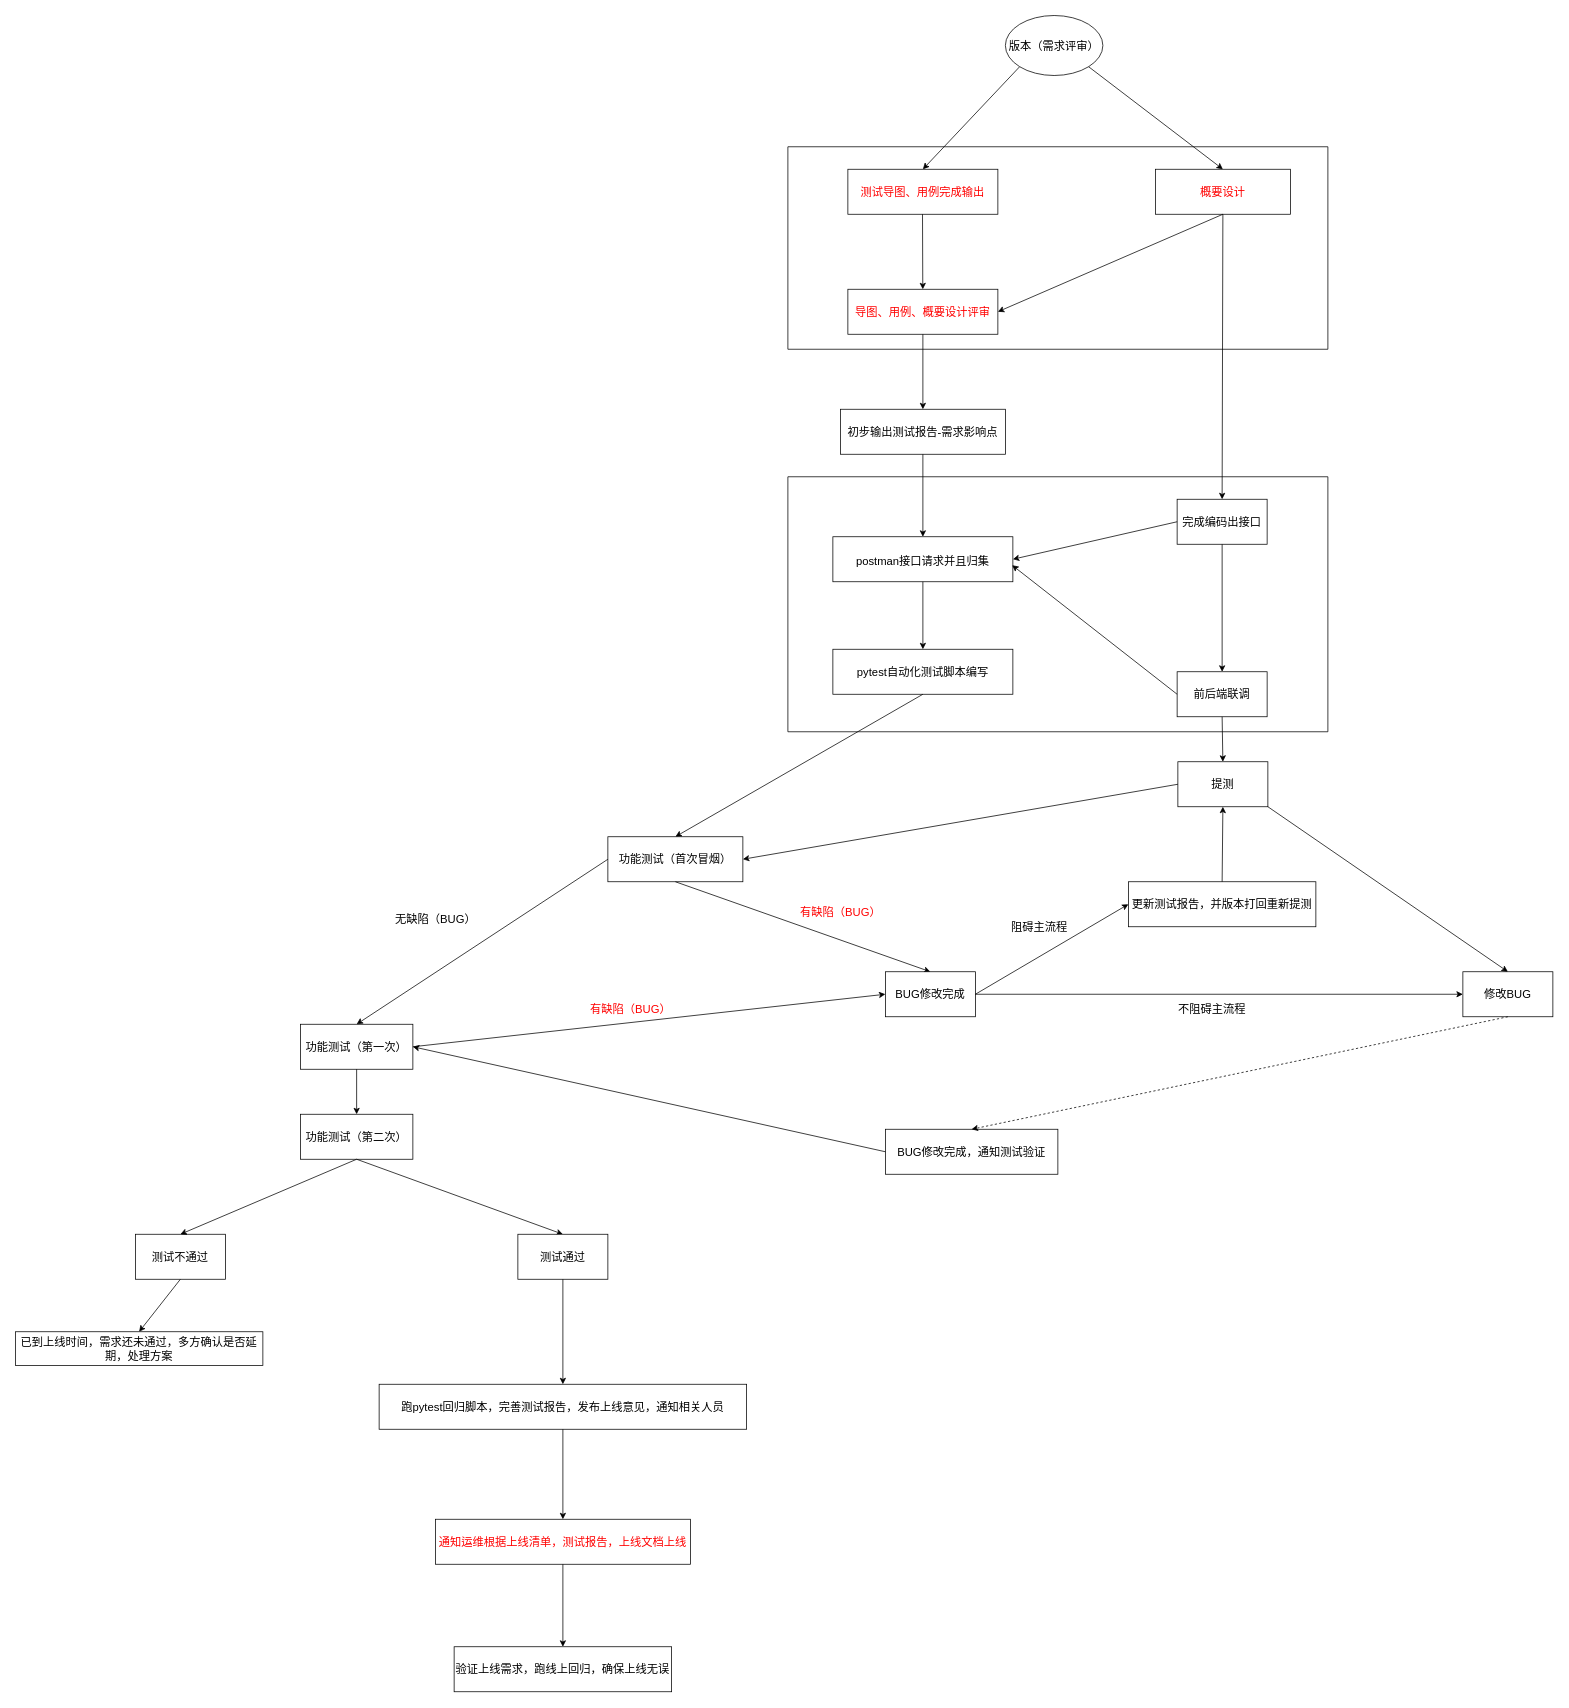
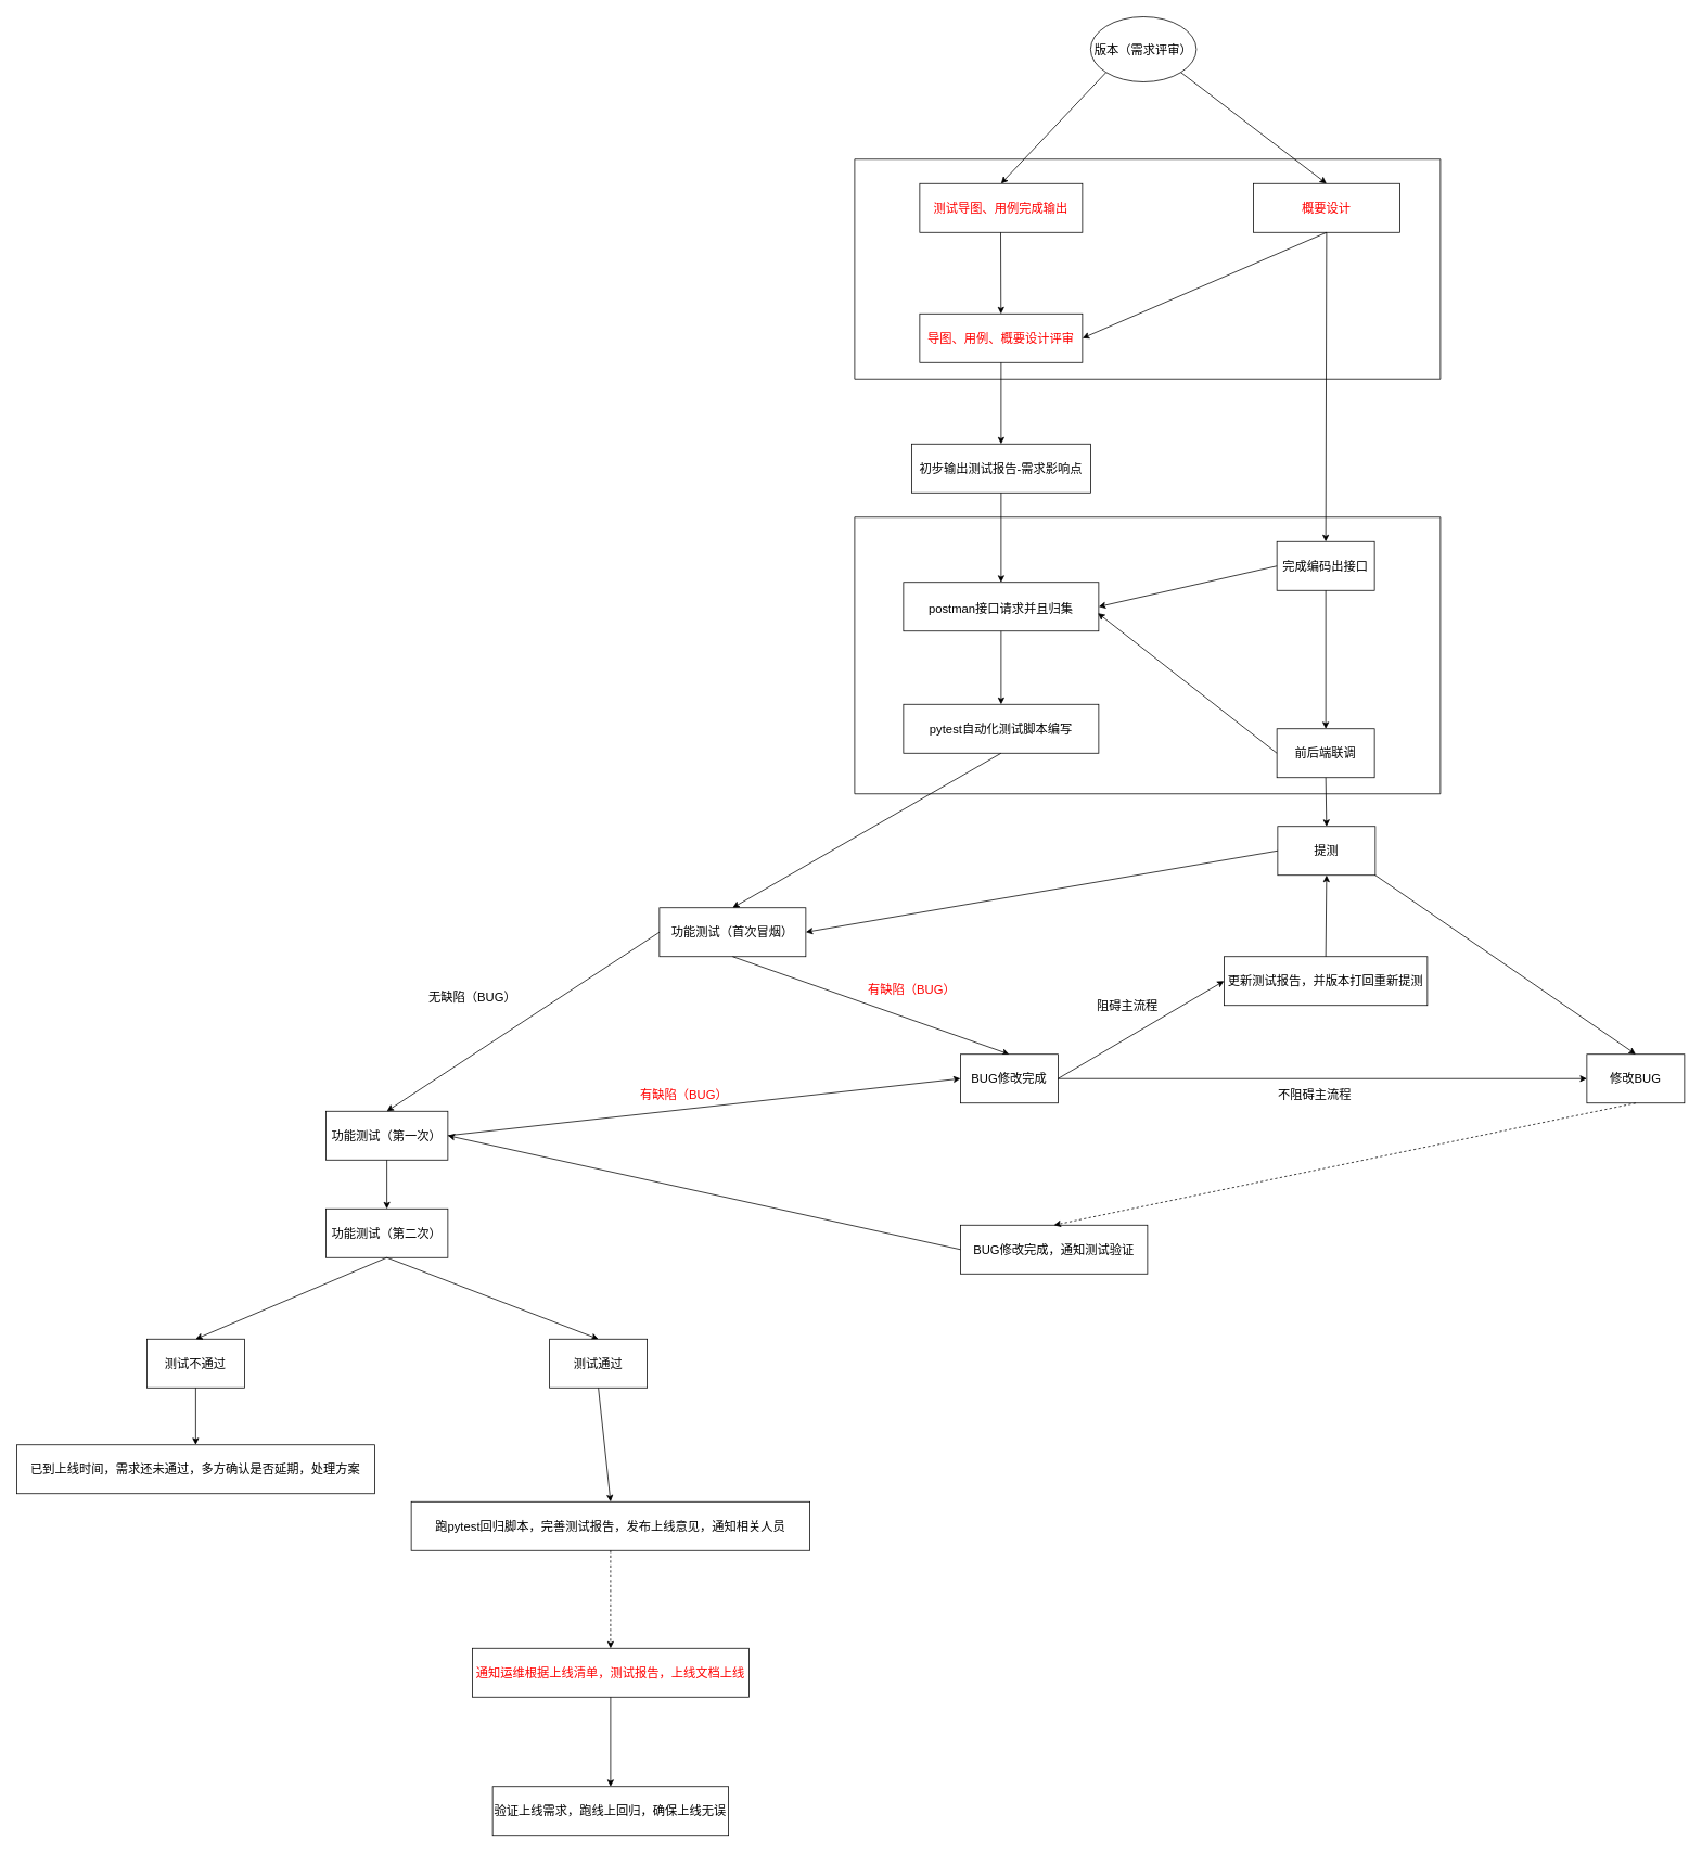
- <mxCell id="56" value="测试通过" style="rounded=0;whiteSpace=wrap;html=1;fontSize=15;fontColor=#000000;" vertex="1" parent="1"><mxGeometry x="690" y="1645" width="120" height="60" as="geometry" /></mxCell>
+ <mxCell id="56" value="测试通过" style="rounded=0;whiteSpace=wrap;html=1;fontSize=15;fontColor=#000000;" vertex="1" parent="1"><mxGeometry x="675" y="1645" width="120" height="60" as="geometry" /></mxCell>
- <mxCell id="59" value="已到上线时间，需求还未通过，多方确认是否延期，处理方案" style="rounded=0;whiteSpace=wrap;html=1;fontSize=15;fontColor=#000000;" vertex="1" parent="1"><mxGeometry x="20" y="1775" width="330" height="45" as="geometry" /></mxCell>
+ <mxCell id="59" value="已到上线时间，需求还未通过，多方确认是否延期，处理方案" style="rounded=0;whiteSpace=wrap;html=1;fontSize=15;fontColor=#000000;" vertex="1" parent="1"><mxGeometry x="20" y="1775" width="440" height="60" as="geometry" /></mxCell>
- <mxCell id="63" value="" style="endArrow=classic;html=1;fontSize=15;fontColor=#000000;exitX=0.5;exitY=1;exitDx=0;exitDy=0;entryX=0.5;entryY=0;entryDx=0;entryDy=0;" edge="1" parent="1" source="61" target="64"><mxGeometry width="50" height="50" relative="1" as="geometry"><mxPoint x="930" y="2045" as="sourcePoint" /><mxPoint x="940" y="2045" as="targetPoint" /></mxGeometry></mxCell>
+ <mxCell id="63" value="" style="endArrow=classic;html=1;fontSize=15;fontColor=#000000;exitX=0.5;exitY=1;exitDx=0;exitDy=0;entryX=0.5;entryY=0;entryDx=0;entryDy=0;dashed=1;" edge="1" parent="1" source="61" target="64"><mxGeometry width="50" height="50" relative="1" as="geometry"><mxPoint x="930" y="2045" as="sourcePoint" /><mxPoint x="940" y="2045" as="targetPoint" /></mxGeometry></mxCell>
